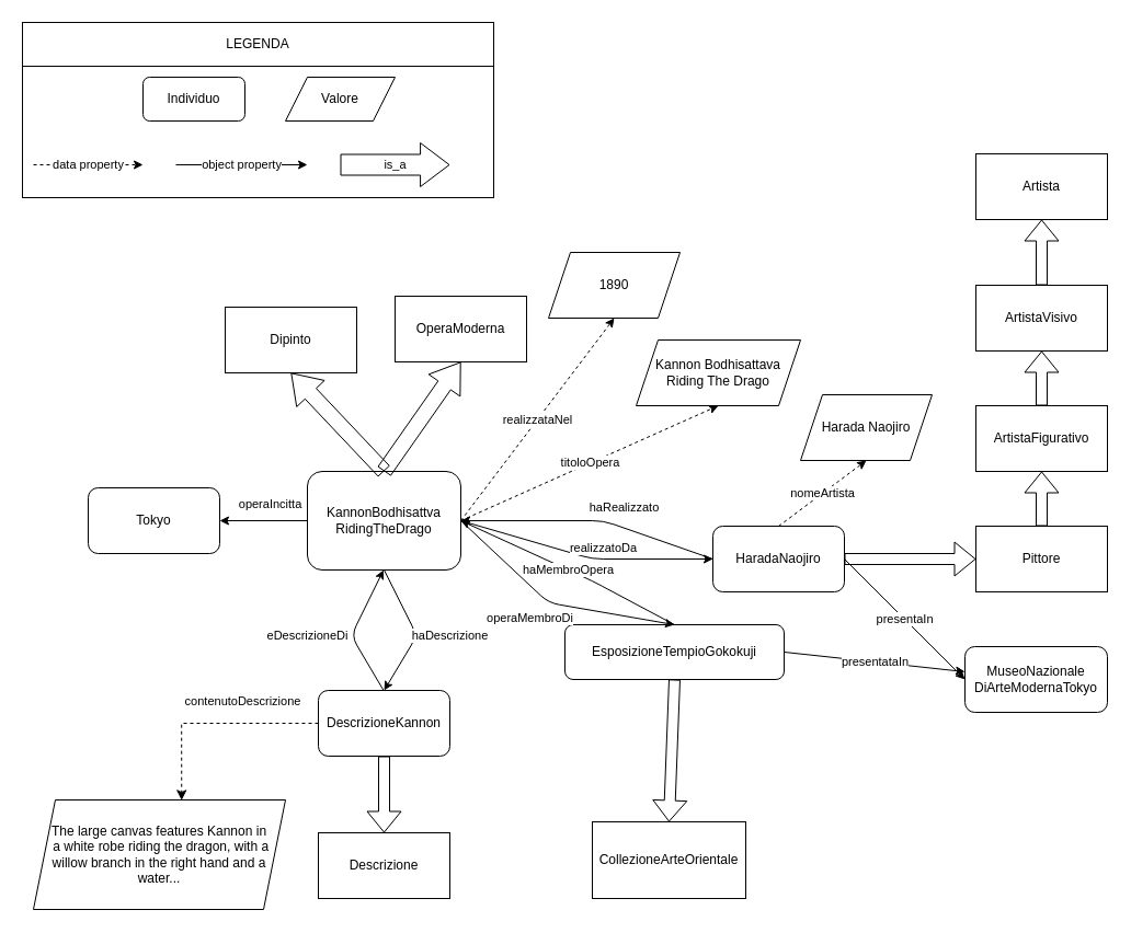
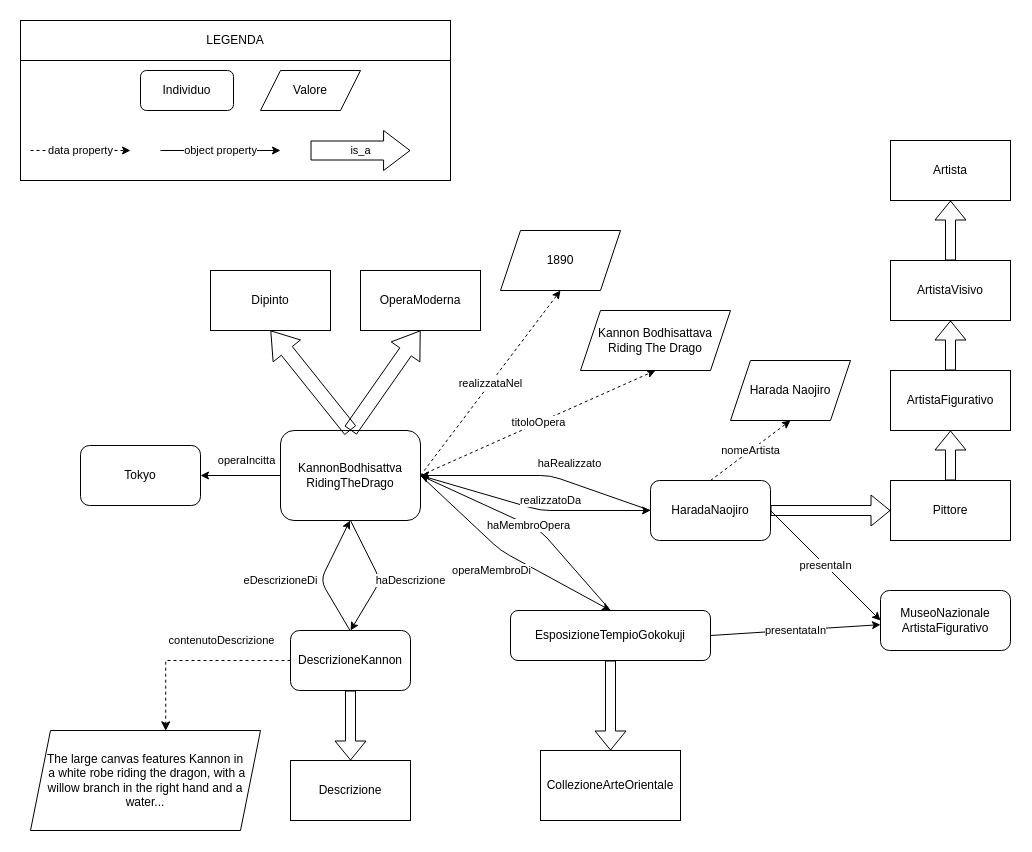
- <mxCell id="31" value="Individuo" style="rounded=1;whiteSpace=wrap;html=1;" vertex="1" parent="1"><mxGeometry x="130" y="70" width="93" height="40" as="geometry" /></mxCell>
+ <mxCell id="31" value="Individuo" style="rounded=1;whiteSpace=wrap;html=1;" vertex="1" parent="1"><mxGeometry x="140" y="70" width="93" height="40" as="geometry" /></mxCell>
- <mxCell id="6" value="Dipinto" style="rounded=0;whiteSpace=wrap;html=1;" vertex="1" parent="1"><mxGeometry x="205" y="280" width="120" height="60" as="geometry" /></mxCell>
+ <mxCell id="6" value="Dipinto" style="rounded=0;whiteSpace=wrap;html=1;" vertex="1" parent="1"><mxGeometry x="210" y="270" width="120" height="60" as="geometry" /></mxCell>
- <mxCell id="42" value="EsposizioneTempioGokokuji" style="rounded=1;whiteSpace=wrap;html=1;" vertex="1" parent="1"><mxGeometry x="515" y="570" width="200" height="50" as="geometry" /></mxCell>
+ <mxCell id="42" value="EsposizioneTempioGokokuji" style="rounded=1;whiteSpace=wrap;html=1;" vertex="1" parent="1"><mxGeometry x="510" y="610" width="200" height="50" as="geometry" /></mxCell>
- <mxCell id="40" value="MuseoNazionale&lt;br&gt;DiArteModernaTokyo" style="rounded=1;whiteSpace=wrap;html=1;" vertex="1" parent="1"><mxGeometry x="880" y="590" width="130" height="60" as="geometry" /></mxCell>
+ <mxCell id="40" value="MuseoNazionale&lt;br&gt;ArtistaFigurativo" style="rounded=1;whiteSpace=wrap;html=1;" vertex="1" parent="1"><mxGeometry x="880" y="590" width="130" height="60" as="geometry" /></mxCell>
